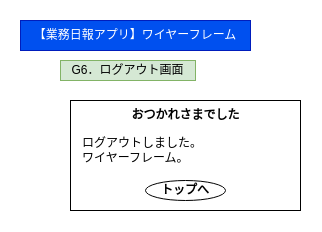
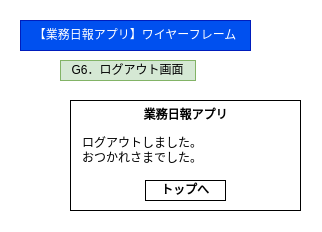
- <mxCell id="5" value="おつかれさまでした" style="text;html=1;align=center;verticalAlign=middle;whiteSpace=wrap;rounded=0;fontStyle=1" parent="1" vertex="1"><mxGeometry x="122.5" y="100" width="125" height="30" as="geometry" /></mxCell>
+ <mxCell id="5" value="業務日報アプリ" style="text;html=1;align=center;verticalAlign=middle;whiteSpace=wrap;rounded=0;fontStyle=1" parent="1" vertex="1"><mxGeometry x="122.5" y="100" width="125" height="30" as="geometry" /></mxCell>
- <mxCell id="6" value="ログアウトしました。&lt;div&gt;ワイヤーフレーム。&lt;/div&gt;" style="text;html=1;align=left;verticalAlign=middle;whiteSpace=wrap;rounded=0;fontStyle=0" parent="1" vertex="1"><mxGeometry x="80" y="130" width="210" height="40" as="geometry" /></mxCell>
+ <mxCell id="6" value="ログアウトしました。&lt;div&gt;おつかれさまでした。&lt;/div&gt;" style="text;html=1;align=left;verticalAlign=middle;whiteSpace=wrap;rounded=0;fontStyle=0" parent="1" vertex="1"><mxGeometry x="80" y="130" width="210" height="40" as="geometry" /></mxCell>
- <mxCell id="7" value="トップへ" style="ellipse;whiteSpace=wrap;html=1;fontStyle=1;" parent="1" vertex="1"><mxGeometry x="145" y="180" width="80" height="20" as="geometry" /></mxCell>
+ <mxCell id="7" value="トップへ" style="rounded=0;whiteSpace=wrap;html=1;fontStyle=1" parent="1" vertex="1"><mxGeometry x="145" y="180" width="80" height="20" as="geometry" /></mxCell>
